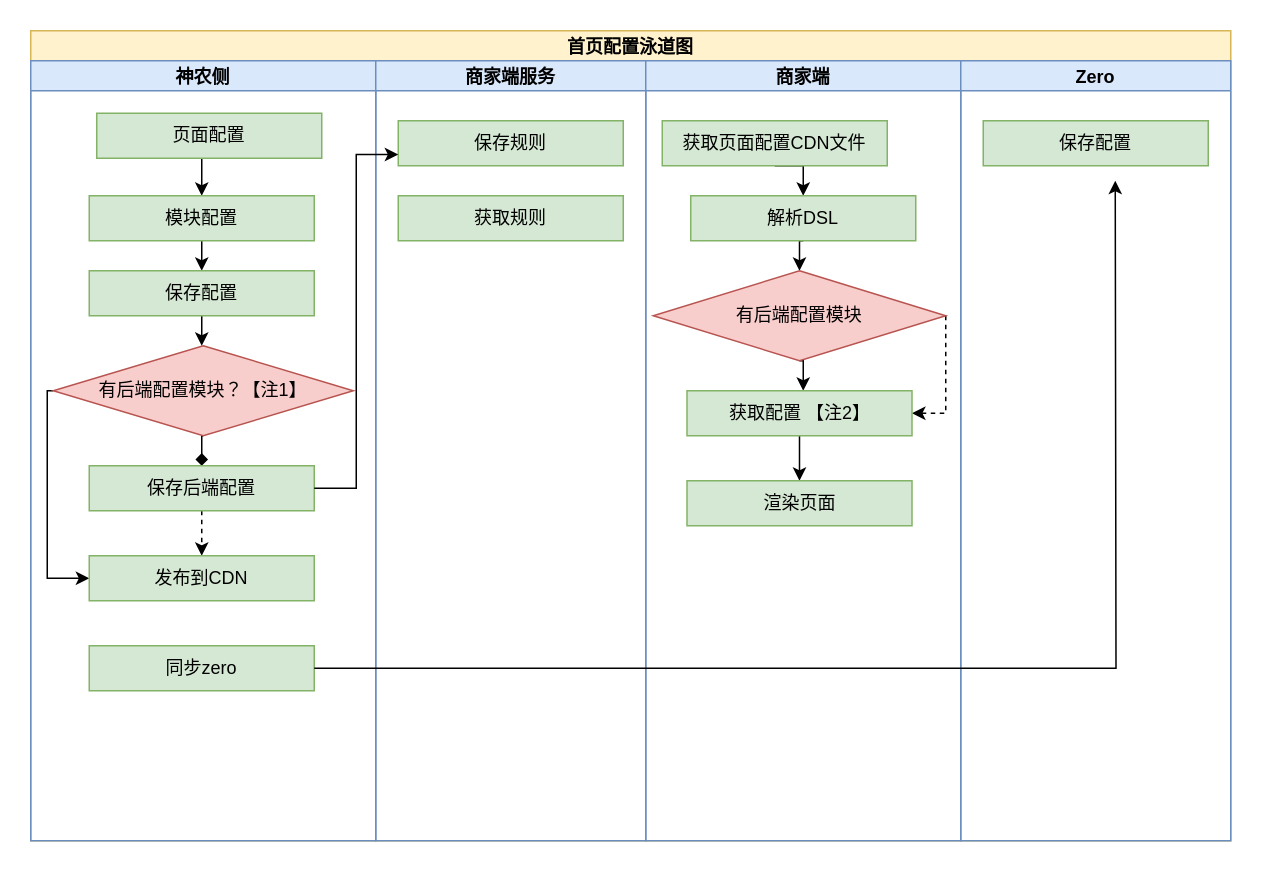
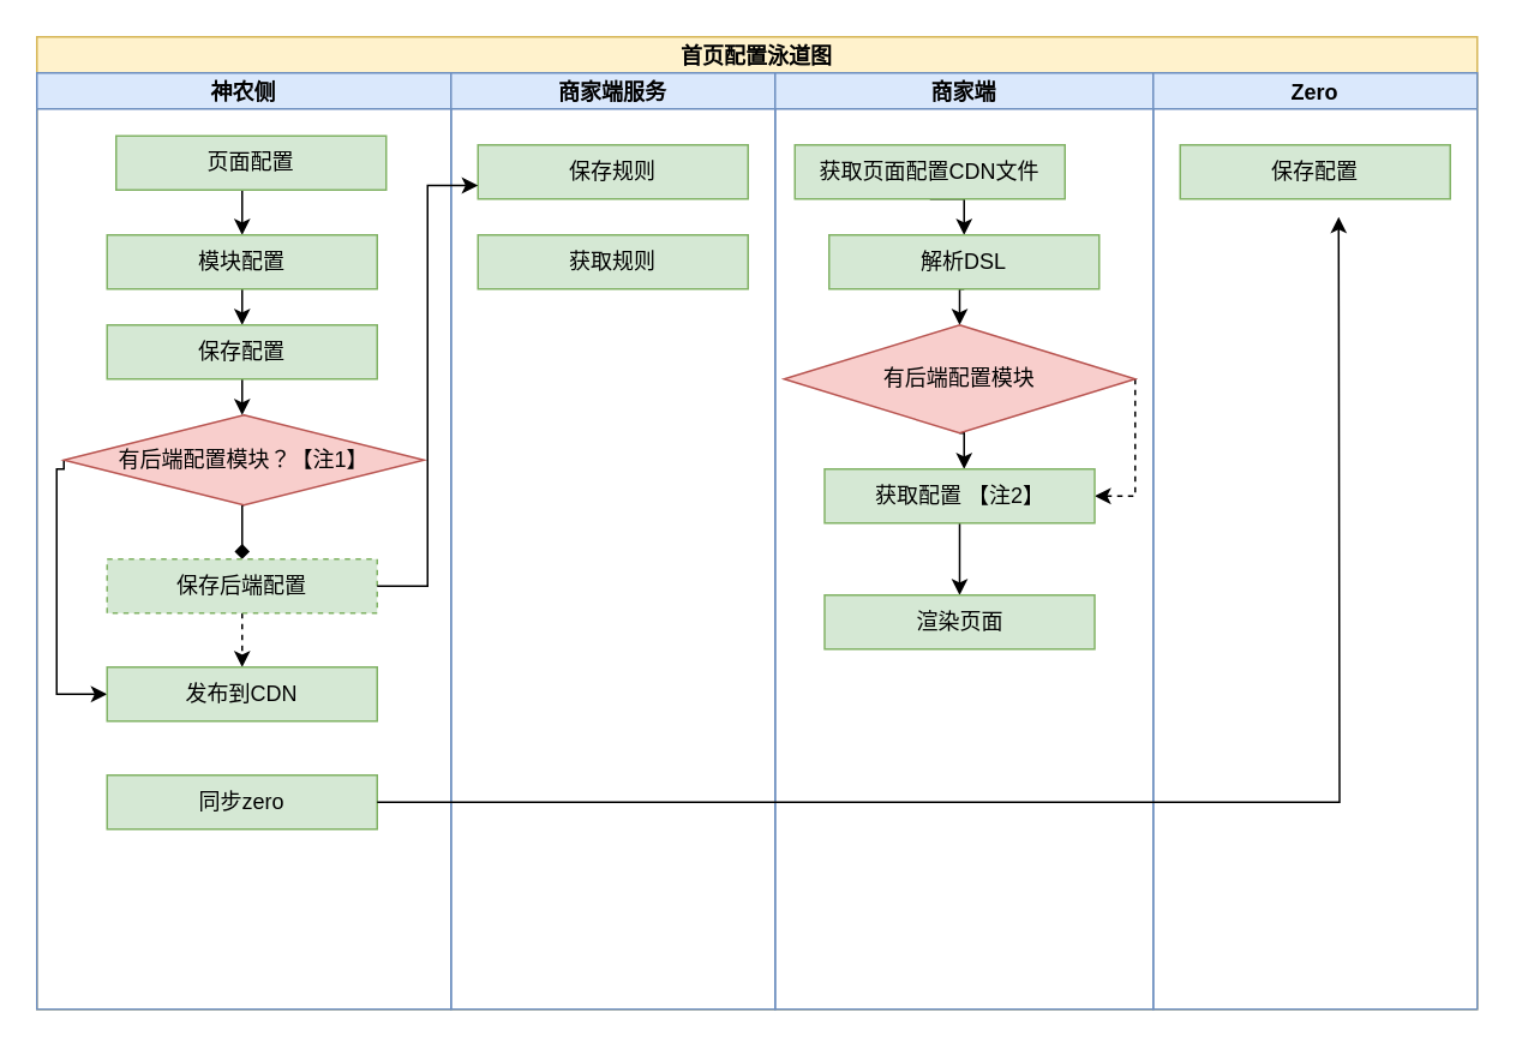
- <mxCell id="10" value="有后端配置模块？【注1】" style="rhombus;whiteSpace=wrap;html=1;fillColor=#f8cecc;strokeColor=#b85450;" vertex="1" parent="3"><mxGeometry x="15" y="190" width="200" height="60" as="geometry" /></mxCell>
+ <mxCell id="10" value="有后端配置模块？【注1】" style="rhombus;whiteSpace=wrap;html=1;fillColor=#f8cecc;strokeColor=#b85450;" vertex="1" parent="3"><mxGeometry x="15" y="190" width="200" height="50" as="geometry" /></mxCell>
- <mxCell id="14" value="保存后端配置" style="rounded=0;whiteSpace=wrap;html=1;fillColor=#d5e8d4;strokeColor=#82b366;" vertex="1" parent="3"><mxGeometry x="39" y="270" width="150" height="30" as="geometry" /></mxCell>
+ <mxCell id="14" value="保存后端配置" style="rounded=0;whiteSpace=wrap;html=1;fillColor=#d5e8d4;strokeColor=#82b366;dashed=1;" vertex="1" parent="3"><mxGeometry x="39" y="270" width="150" height="30" as="geometry" /></mxCell>
- <mxCell id="30" value="渲染页面" style="rounded=0;whiteSpace=wrap;html=1;fillColor=#d5e8d4;strokeColor=#82b366;" vertex="1" parent="20"><mxGeometry x="27.5" y="280" width="150" height="30" as="geometry" /></mxCell>
+ <mxCell id="30" value="渲染页面" style="rounded=0;whiteSpace=wrap;html=1;fillColor=#d5e8d4;strokeColor=#82b366;" vertex="1" parent="20"><mxGeometry x="27.5" y="290" width="150" height="30" as="geometry" /></mxCell>
